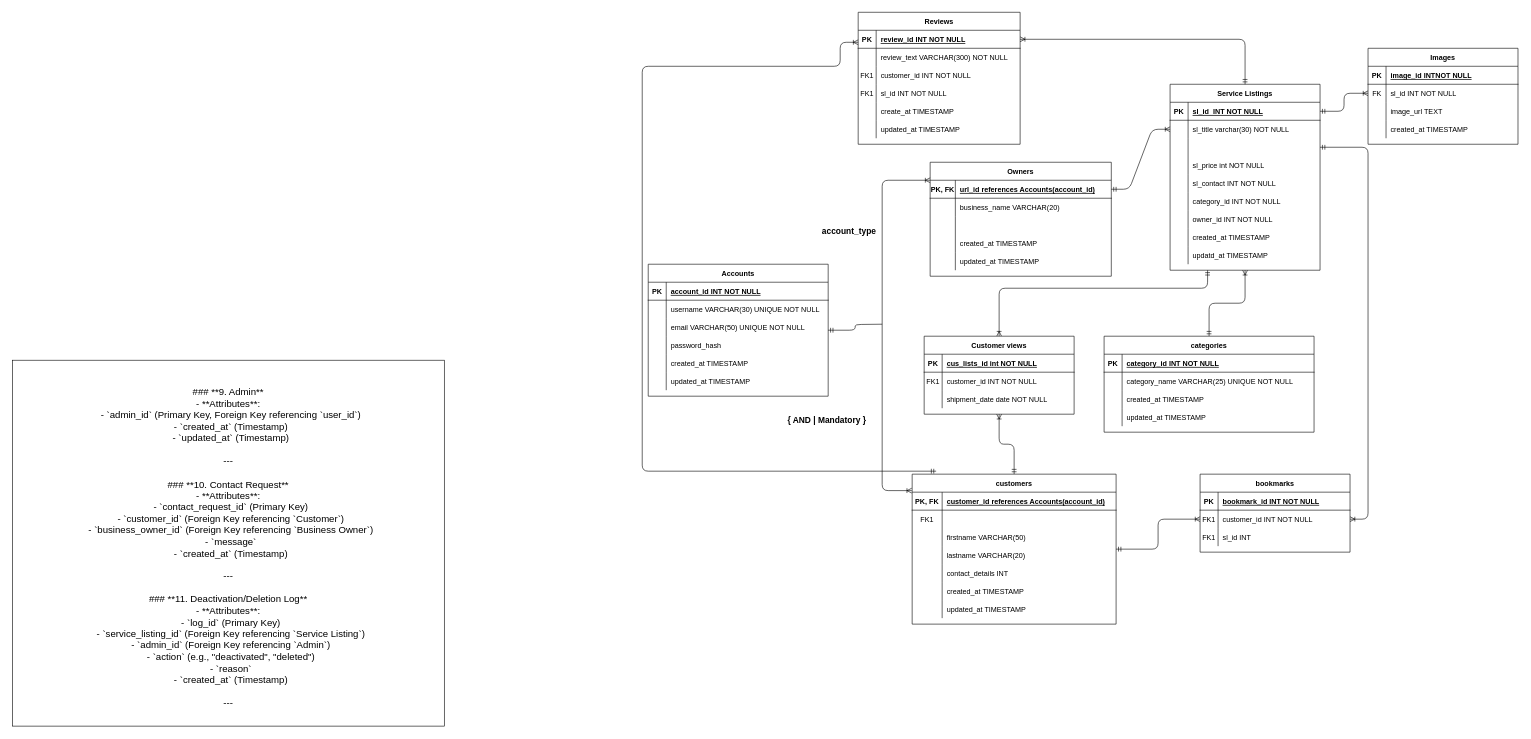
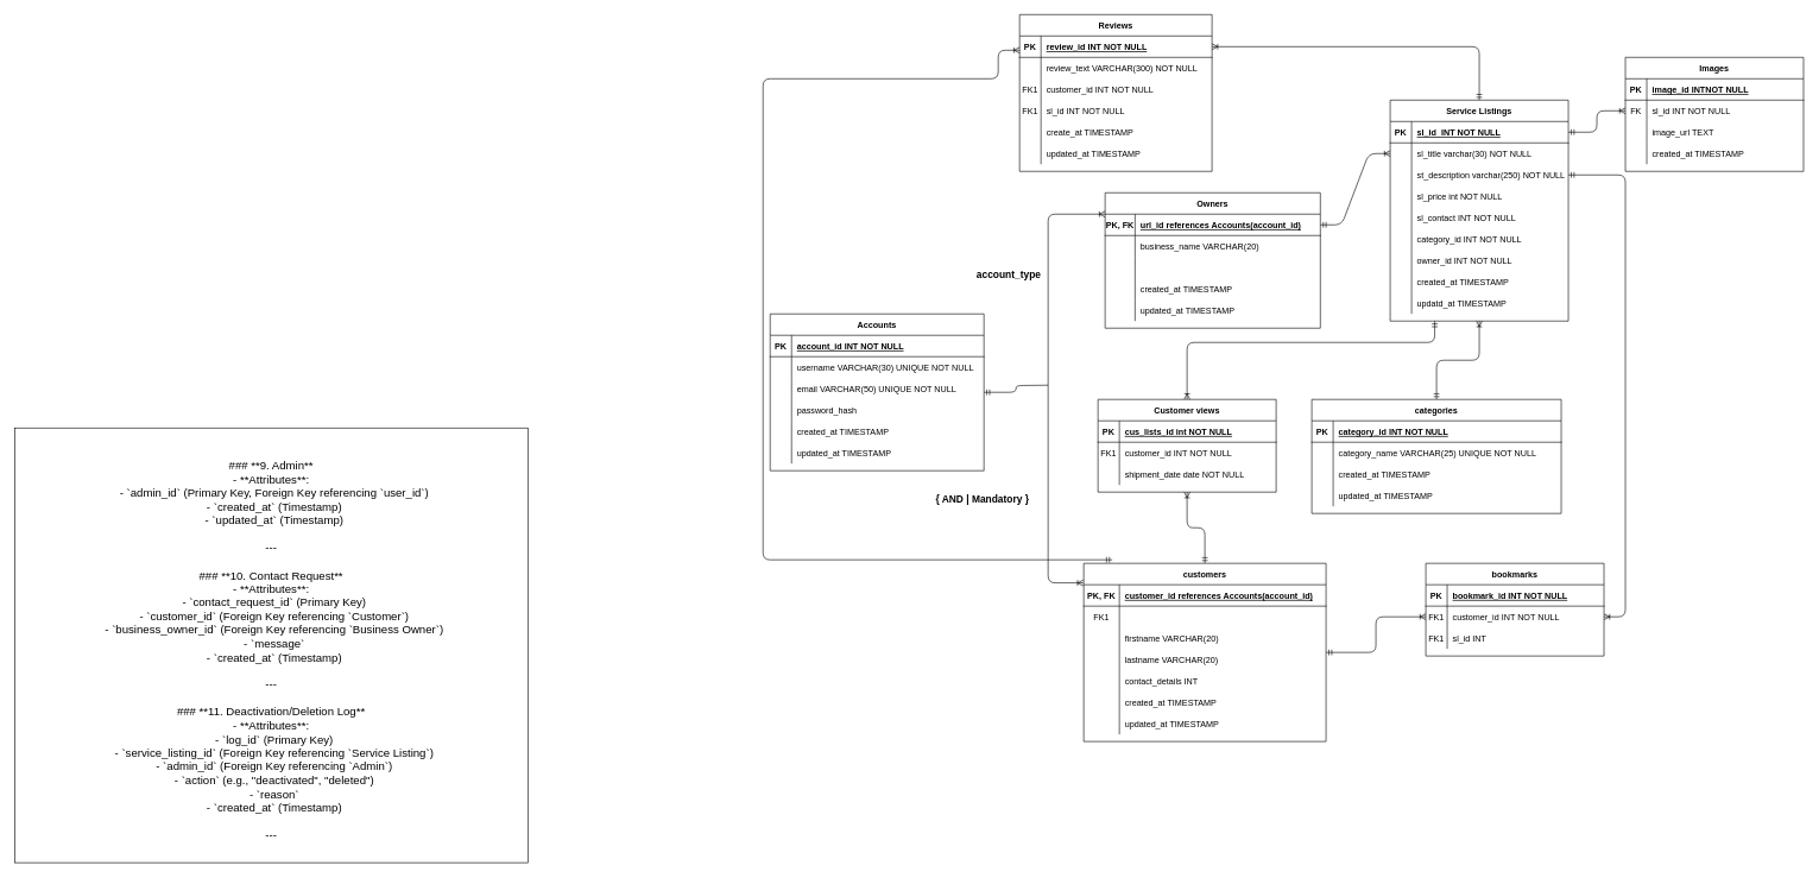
+ <mxCell id="13" value="st_description varchar(250) NOT NULL" style="shape=partialRectangle;overflow=hidden;connectable=0;fillColor=none;top=0;left=0;bottom=0;right=0;align=left;spacingLeft=6;" parent="11" vertex="1"><mxGeometry x="30" width="220" height="30" as="geometry"><mxRectangle width="220" height="30" as="alternateBounds" /></mxGeometry></mxCell>
- <mxCell id="95" value="firstname VARCHAR(50)" style="shape=partialRectangle;overflow=hidden;connectable=0;fillColor=none;top=0;left=0;bottom=0;right=0;align=left;spacingLeft=6;" vertex="1" parent="93"><mxGeometry x="50" width="290" height="30" as="geometry"><mxRectangle width="290" height="30" as="alternateBounds" /></mxGeometry></mxCell>
+ <mxCell id="95" value="firstname VARCHAR(20)" style="shape=partialRectangle;overflow=hidden;connectable=0;fillColor=none;top=0;left=0;bottom=0;right=0;align=left;spacingLeft=6;" vertex="1" parent="93"><mxGeometry x="50" width="290" height="30" as="geometry"><mxRectangle width="290" height="30" as="alternateBounds" /></mxGeometry></mxCell>
